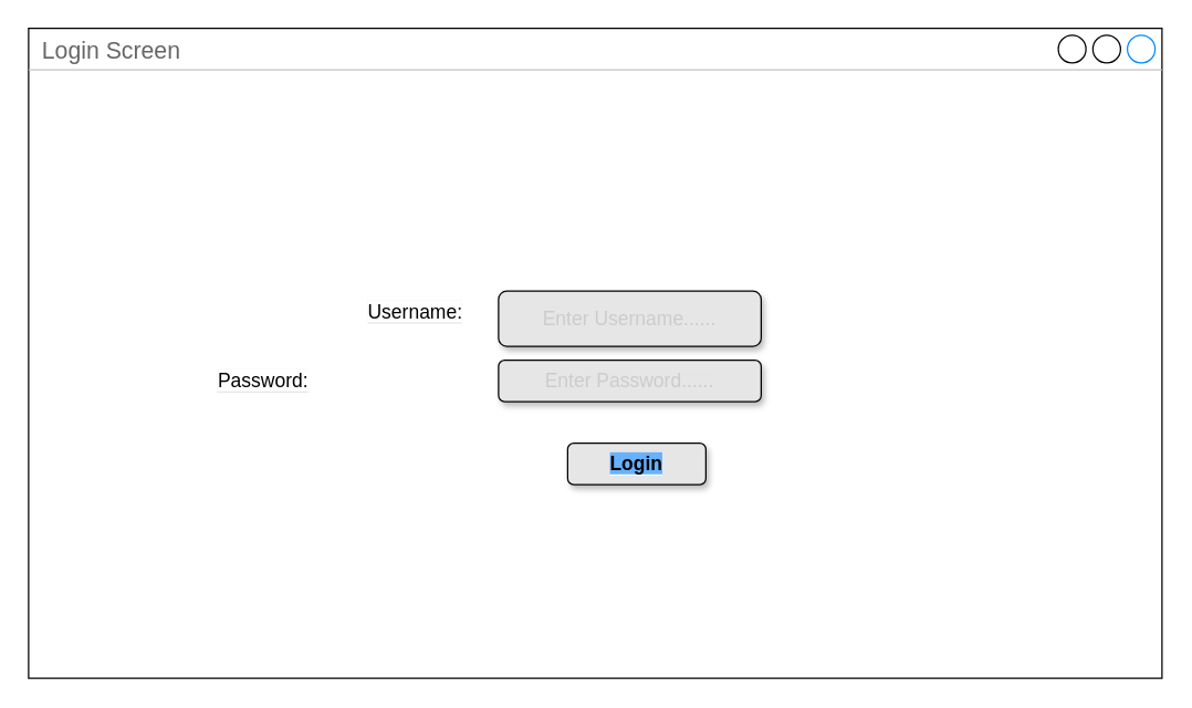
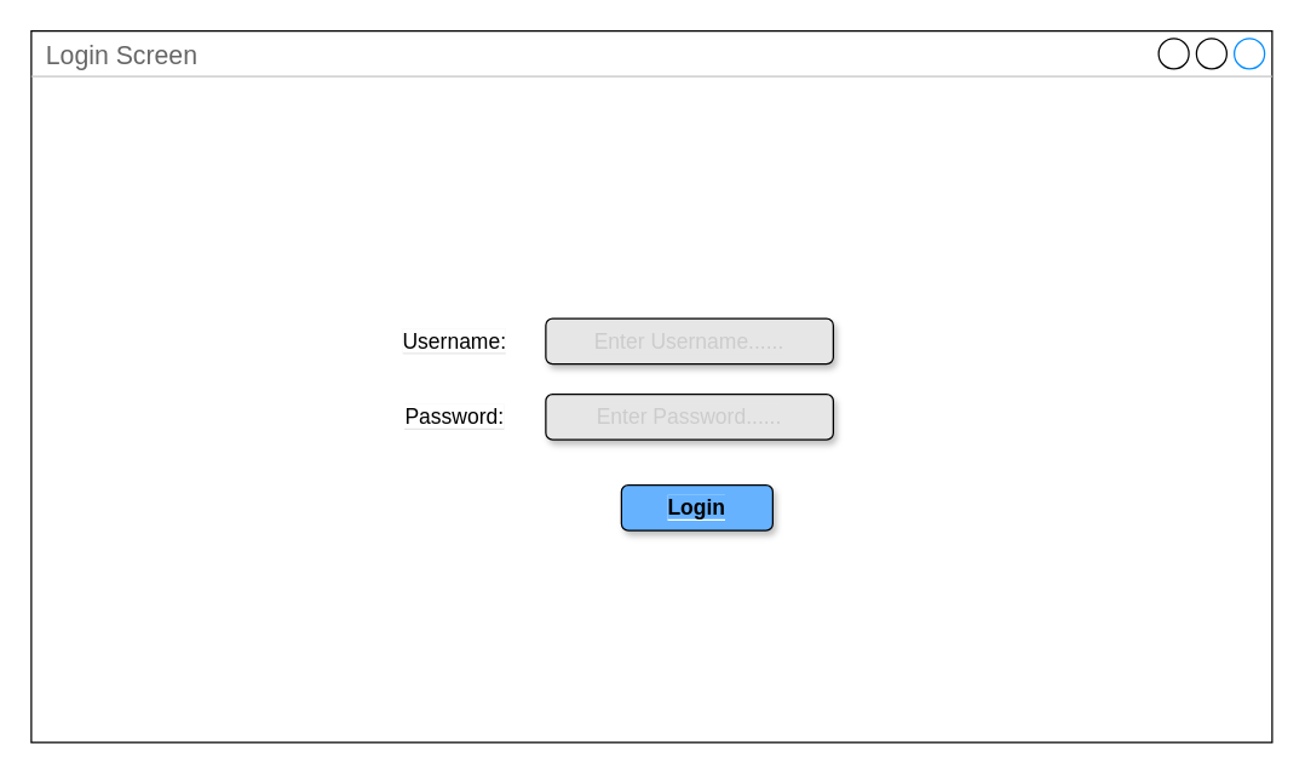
- <mxCell id="6" value="&lt;font color=&quot;#cccccc&quot; style=&quot;font-size: 14px;&quot;&gt;Enter Username......&lt;/font&gt;" style="rounded=1;whiteSpace=wrap;html=1;shadow=1;labelBackgroundColor=#E6E6E6;strokeColor=#000000;fontSize=14;fontColor=#000000;fillColor=#E6E6E6;" vertex="1" parent="1"><mxGeometry x="360" y="210" width="190" height="40" as="geometry" /></mxCell>
+ <mxCell id="6" value="&lt;font color=&quot;#cccccc&quot; style=&quot;font-size: 14px;&quot;&gt;Enter Username......&lt;/font&gt;" style="rounded=1;whiteSpace=wrap;html=1;shadow=1;labelBackgroundColor=#E6E6E6;strokeColor=#000000;fontSize=14;fontColor=#000000;fillColor=#E6E6E6;" vertex="1" parent="1"><mxGeometry x="360" y="210" width="190" height="30" as="geometry" /></mxCell>
- <mxCell id="7" value="&lt;span style=&quot;background-color: rgb(255, 255, 255);&quot;&gt;Password:&lt;/span&gt;" style="text;strokeColor=none;align=center;fillColor=none;html=1;verticalAlign=middle;whiteSpace=wrap;rounded=0;shadow=1;labelBackgroundColor=#E6E6E6;fontSize=14;fontColor=#000000;" vertex="1" parent="1"><mxGeometry x="160" y="260" width="60" height="30" as="geometry" /></mxCell>
+ <mxCell id="7" value="&lt;span style=&quot;background-color: rgb(255, 255, 255);&quot;&gt;Password:&lt;/span&gt;" style="text;strokeColor=none;align=center;fillColor=none;html=1;verticalAlign=middle;whiteSpace=wrap;rounded=0;shadow=1;labelBackgroundColor=#E6E6E6;fontSize=14;fontColor=#000000;" vertex="1" parent="1"><mxGeometry x="270" y="260" width="60" height="30" as="geometry" /></mxCell>
- <mxCell id="3" value="&lt;font color=&quot;#000000&quot; style=&quot;font-size: 14px;&quot;&gt;&lt;b style=&quot;background-color: rgb(102, 178, 255);&quot;&gt;Login&lt;/b&gt;&lt;/font&gt;" style="rounded=1;whiteSpace=wrap;html=1;shadow=1;labelBackgroundColor=#FFFFFF;strokeColor=#000000;fontSize=8;fontColor=#66B2FF;fillColor=#e6e6e6;" vertex="1" parent="1"><mxGeometry x="410" y="320" width="100" height="30" as="geometry" /></mxCell>
+ <mxCell id="3" value="&lt;font color=&quot;#000000&quot; style=&quot;font-size: 14px;&quot;&gt;&lt;b style=&quot;background-color: rgb(102, 178, 255);&quot;&gt;Login&lt;/b&gt;&lt;/font&gt;" style="rounded=1;whiteSpace=wrap;html=1;shadow=1;labelBackgroundColor=#FFFFFF;strokeColor=#000000;fontSize=8;fontColor=#66B2FF;fillColor=#66B2FF;" vertex="1" parent="1"><mxGeometry x="410" y="320" width="100" height="30" as="geometry" /></mxCell>
